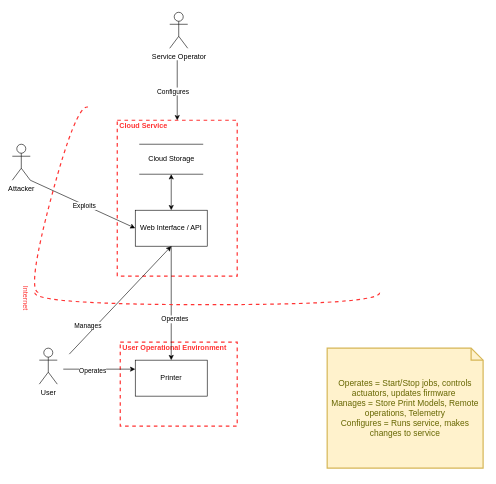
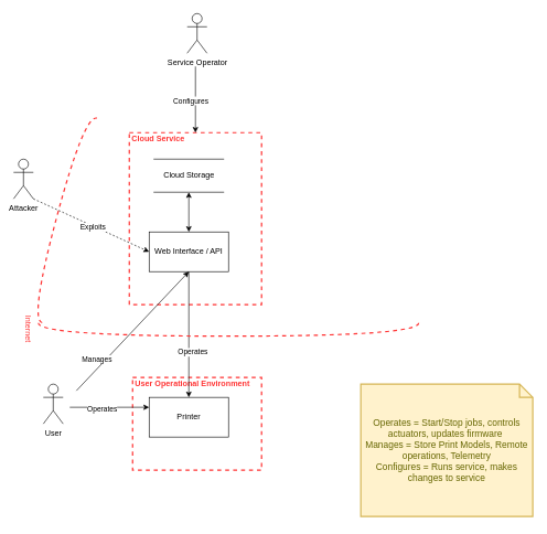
- <mxCell id="18" value="" style="endArrow=classic;html=1;fontColor=#FF3333;rounded=0;entryX=0;entryY=0.5;entryDx=0;entryDy=0;exitX=1;exitY=1;exitDx=0;exitDy=0;exitPerimeter=0;" parent="1" source="7" target="13" edge="1"><mxGeometry width="50" height="50" relative="1" as="geometry"><mxPoint x="65" y="280" as="sourcePoint" /><mxPoint x="195" y="340" as="targetPoint" /></mxGeometry></mxCell>
+ <mxCell id="18" value="" style="endArrow=classic;html=1;fontColor=#FF3333;rounded=0;entryX=0;entryY=0.5;entryDx=0;entryDy=0;exitX=1;exitY=1;exitDx=0;exitDy=0;exitPerimeter=0;dashed=1;" parent="1" source="7" target="13" edge="1"><mxGeometry width="50" height="50" relative="1" as="geometry"><mxPoint x="65" y="280" as="sourcePoint" /><mxPoint x="195" y="340" as="targetPoint" /></mxGeometry></mxCell>
